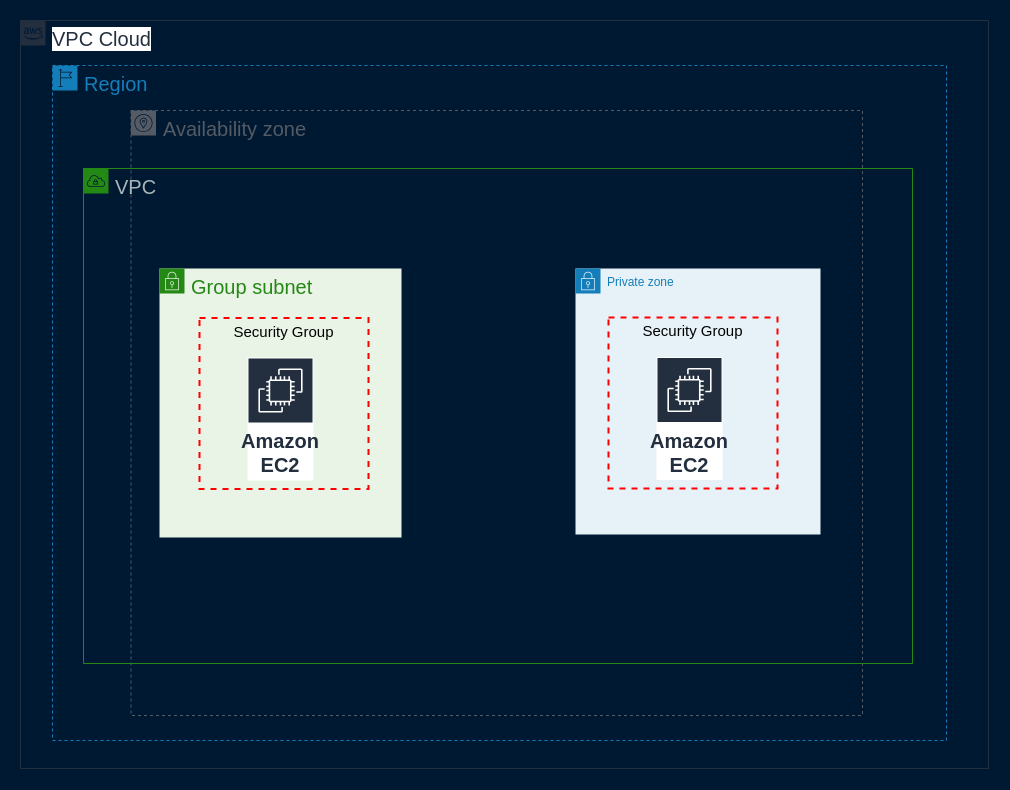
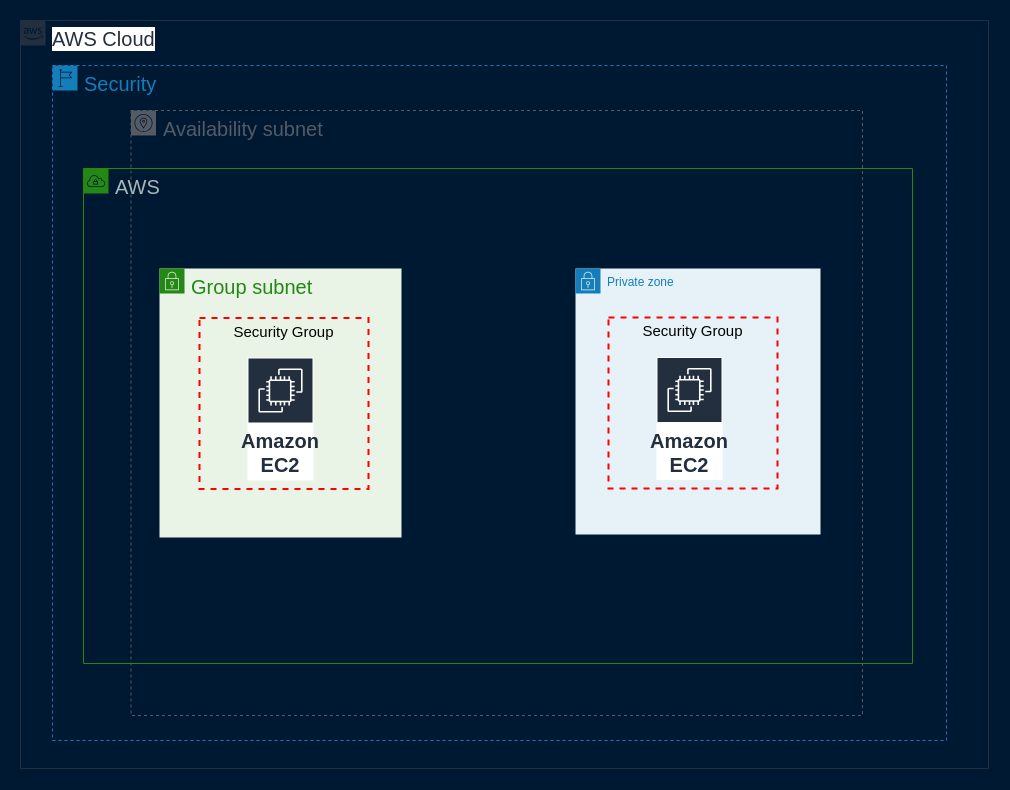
- <mxCell id="2" value="VPC Cloud" style="points=[[0,0],[0.25,0],[0.5,0],[0.75,0],[1,0],[1,0.25],[1,0.5],[1,0.75],[1,1],[0.75,1],[0.5,1],[0.25,1],[0,1],[0,0.75],[0,0.5],[0,0.25]];outlineConnect=0;gradientColor=none;html=1;whiteSpace=wrap;fontSize=20;fontStyle=0;shape=mxgraph.aws4.group;grIcon=mxgraph.aws4.group_aws_cloud_alt;strokeColor=#232F3E;fillColor=none;verticalAlign=top;align=left;spacingLeft=30;fontColor=#232F3E;dashed=0;labelBackgroundColor=#ffffff;container=1;pointerEvents=0;collapsible=0;recursiveResize=0;" parent="1" vertex="1"><mxGeometry x="20" y="20" width="968" height="748" as="geometry" /></mxCell>
+ <mxCell id="2" value="AWS Cloud" style="points=[[0,0],[0.25,0],[0.5,0],[0.75,0],[1,0],[1,0.25],[1,0.5],[1,0.75],[1,1],[0.75,1],[0.5,1],[0.25,1],[0,1],[0,0.75],[0,0.5],[0,0.25]];outlineConnect=0;gradientColor=none;html=1;whiteSpace=wrap;fontSize=20;fontStyle=0;shape=mxgraph.aws4.group;grIcon=mxgraph.aws4.group_aws_cloud_alt;strokeColor=#232F3E;fillColor=none;verticalAlign=top;align=left;spacingLeft=30;fontColor=#232F3E;dashed=0;labelBackgroundColor=#ffffff;container=1;pointerEvents=0;collapsible=0;recursiveResize=0;" parent="1" vertex="1"><mxGeometry x="20" y="20" width="968" height="748" as="geometry" /></mxCell>
- <mxCell id="3" value="Region" style="points=[[0,0],[0.25,0],[0.5,0],[0.75,0],[1,0],[1,0.25],[1,0.5],[1,0.75],[1,1],[0.75,1],[0.5,1],[0.25,1],[0,1],[0,0.75],[0,0.5],[0,0.25]];outlineConnect=0;gradientColor=none;html=1;whiteSpace=wrap;fontSize=20;fontStyle=0;container=1;pointerEvents=0;collapsible=0;recursiveResize=0;shape=mxgraph.aws4.group;grIcon=mxgraph.aws4.group_region;strokeColor=#147EBA;fillColor=none;verticalAlign=top;align=left;spacingLeft=30;fontColor=#147EBA;dashed=1;" vertex="1" parent="2"><mxGeometry x="32" y="45" width="894" height="675" as="geometry" /></mxCell>
+ <mxCell id="3" value="Security" style="points=[[0,0],[0.25,0],[0.5,0],[0.75,0],[1,0],[1,0.25],[1,0.5],[1,0.75],[1,1],[0.75,1],[0.5,1],[0.25,1],[0,1],[0,0.75],[0,0.5],[0,0.25]];outlineConnect=0;gradientColor=none;html=1;whiteSpace=wrap;fontSize=20;fontStyle=0;container=1;pointerEvents=0;collapsible=0;recursiveResize=0;shape=mxgraph.aws4.group;grIcon=mxgraph.aws4.group_region;strokeColor=#147EBA;fillColor=none;verticalAlign=top;align=left;spacingLeft=30;fontColor=#147EBA;dashed=1;" vertex="1" parent="2"><mxGeometry x="32" y="45" width="894" height="675" as="geometry" /></mxCell>
- <mxCell id="4" value="Availability zone" style="sketch=0;outlineConnect=0;gradientColor=none;html=1;whiteSpace=wrap;fontSize=20;fontStyle=0;shape=mxgraph.aws4.group;grIcon=mxgraph.aws4.group_availability_zone;strokeColor=#545B64;fillColor=none;verticalAlign=top;align=left;spacingLeft=30;fontColor=#545B64;dashed=1;" vertex="1" parent="3"><mxGeometry x="78.5" y="45" width="731.5" height="605" as="geometry" /></mxCell>
+ <mxCell id="4" value="Availability subnet" style="sketch=0;outlineConnect=0;gradientColor=none;html=1;whiteSpace=wrap;fontSize=20;fontStyle=0;shape=mxgraph.aws4.group;grIcon=mxgraph.aws4.group_availability_zone;strokeColor=#545B64;fillColor=none;verticalAlign=top;align=left;spacingLeft=30;fontColor=#545B64;dashed=1;" vertex="1" parent="3"><mxGeometry x="78.5" y="45" width="731.5" height="605" as="geometry" /></mxCell>
- <mxCell id="5" value="VPC" style="points=[[0,0],[0.25,0],[0.5,0],[0.75,0],[1,0],[1,0.25],[1,0.5],[1,0.75],[1,1],[0.75,1],[0.5,1],[0.25,1],[0,1],[0,0.75],[0,0.5],[0,0.25]];outlineConnect=0;gradientColor=none;html=1;whiteSpace=wrap;fontSize=20;fontStyle=0;container=1;pointerEvents=0;collapsible=0;recursiveResize=0;shape=mxgraph.aws4.group;grIcon=mxgraph.aws4.group_vpc;strokeColor=#248814;fillColor=none;verticalAlign=top;align=left;spacingLeft=30;fontColor=#AAB7B8;dashed=0;" vertex="1" parent="3"><mxGeometry x="31" y="103" width="829" height="495" as="geometry" /></mxCell>
+ <mxCell id="5" value="AWS" style="points=[[0,0],[0.25,0],[0.5,0],[0.75,0],[1,0],[1,0.25],[1,0.5],[1,0.75],[1,1],[0.75,1],[0.5,1],[0.25,1],[0,1],[0,0.75],[0,0.5],[0,0.25]];outlineConnect=0;gradientColor=none;html=1;whiteSpace=wrap;fontSize=20;fontStyle=0;container=1;pointerEvents=0;collapsible=0;recursiveResize=0;shape=mxgraph.aws4.group;grIcon=mxgraph.aws4.group_vpc;strokeColor=#248814;fillColor=none;verticalAlign=top;align=left;spacingLeft=30;fontColor=#AAB7B8;dashed=0;" vertex="1" parent="3"><mxGeometry x="31" y="103" width="829" height="495" as="geometry" /></mxCell>
